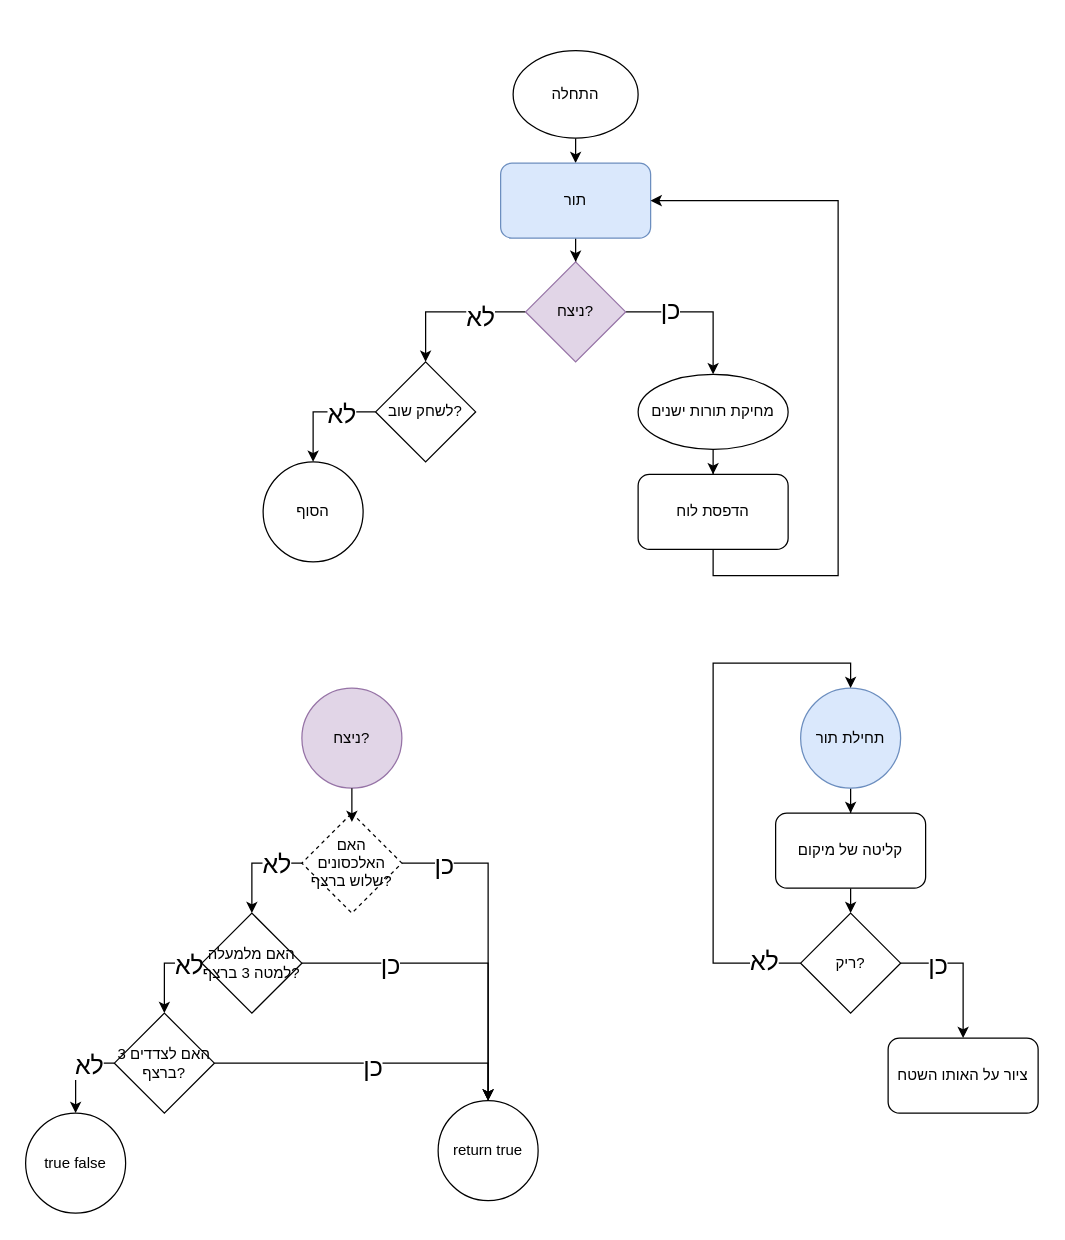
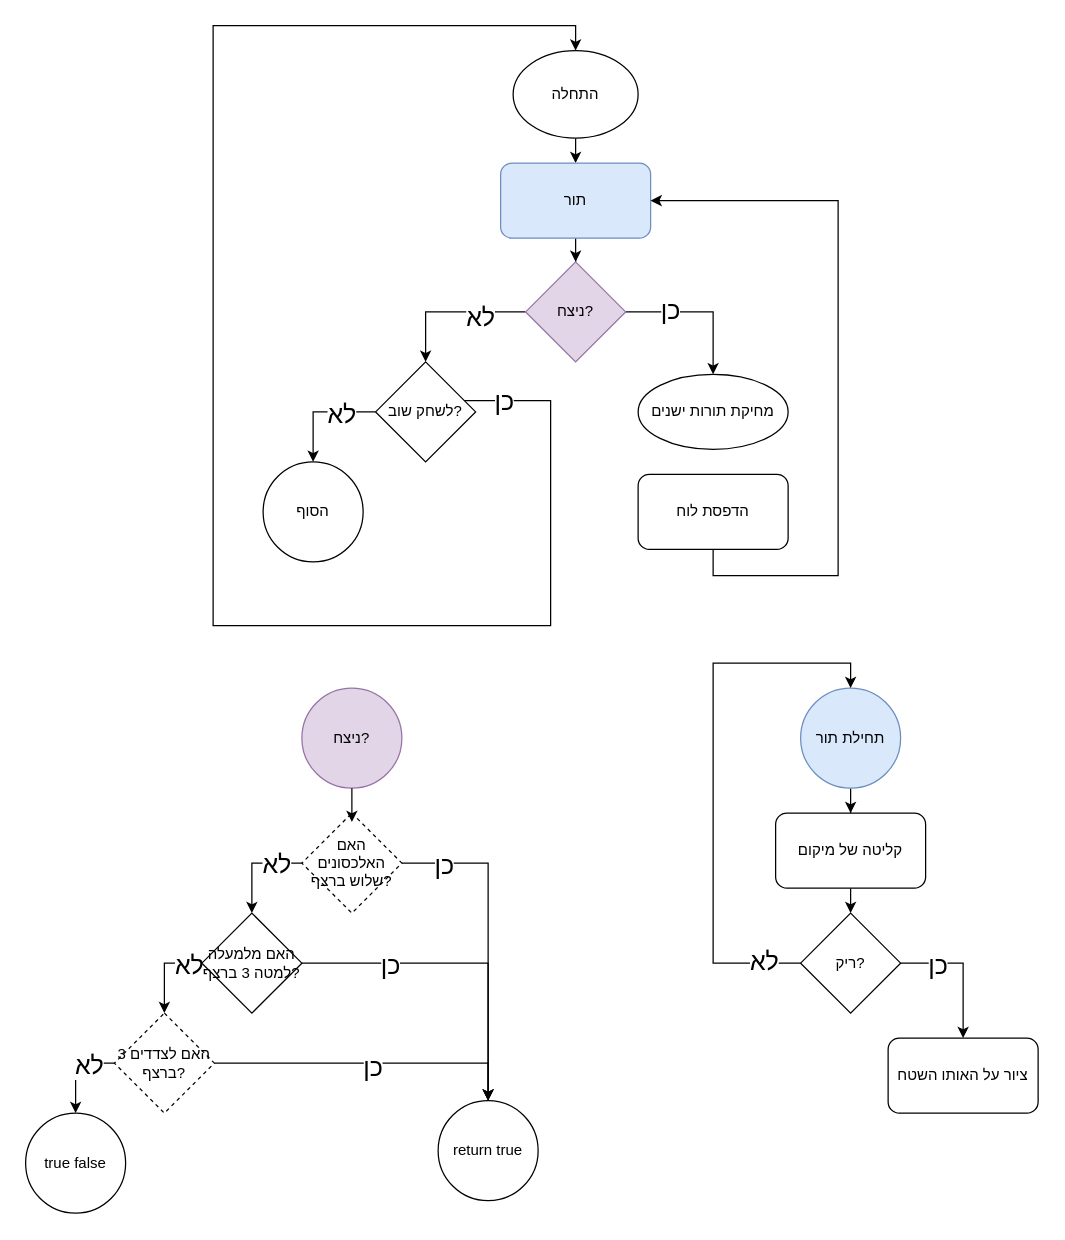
+ <mxCell id="15" style="edgeStyle=orthogonalEdgeStyle;rounded=0;orthogonalLoop=1;jettySize=auto;html=1;entryX=0.5;entryY=0;entryDx=0;entryDy=0;" parent="1" source="19" target="3" edge="1"><mxGeometry relative="1" as="geometry"><Array as="points"><mxPoint x="440" y="320" /><mxPoint x="440" y="500" /><mxPoint x="170" y="500" /><mxPoint x="170" y="20" /><mxPoint x="460" y="20" /></Array></mxGeometry></mxCell>
+ <mxCell id="16" value="כן" style="edgeLabel;html=1;align=center;verticalAlign=middle;resizable=0;points=[];fontSize=20;" parent="15" vertex="1" connectable="0"><mxGeometry x="-0.952" y="1" relative="1" as="geometry"><mxPoint as="offset" /></mxGeometry></mxCell>
- <mxCell id="6" style="edgeStyle=orthogonalEdgeStyle;rounded=0;orthogonalLoop=1;jettySize=auto;html=1;exitX=0.5;exitY=1;exitDx=0;exitDy=0;" parent="1" source="7" target="14" edge="1"><mxGeometry relative="1" as="geometry" /></mxCell>
- <mxCell id="46" value="האם לצדדים 3 ברצף?" style="rhombus;whiteSpace=wrap;html=1;" parent="1" vertex="1"><mxGeometry x="91" y="810" width="80" height="80" as="geometry" /></mxCell>
+ <mxCell id="46" value="האם לצדדים 3 ברצף?" style="rhombus;whiteSpace=wrap;html=1;dashed=1;" parent="1" vertex="1"><mxGeometry x="91" y="810" width="80" height="80" as="geometry" /></mxCell>
